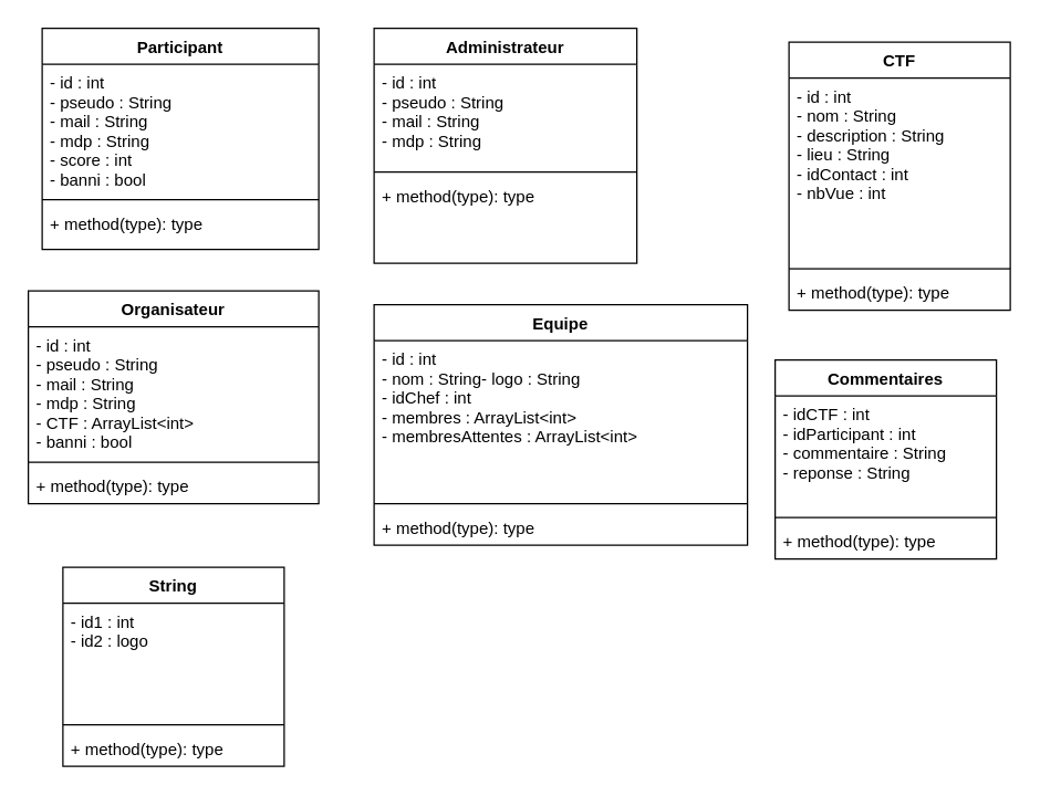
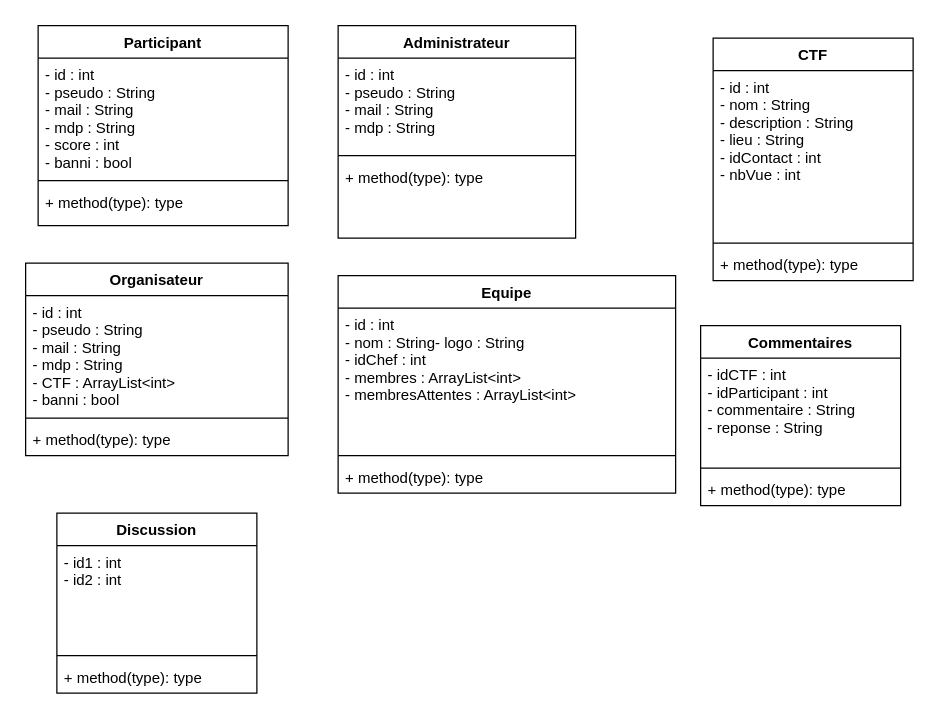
- <mxCell id="26" value="String" style="swimlane;fontStyle=1;align=center;verticalAlign=top;childLayout=stackLayout;horizontal=1;startSize=26;horizontalStack=0;resizeParent=1;resizeParentMax=0;resizeLast=0;collapsible=1;marginBottom=0;" vertex="1" parent="1"><mxGeometry x="45" y="410" width="160" height="144" as="geometry" /></mxCell>
+ <mxCell id="26" value="Discussion" style="swimlane;fontStyle=1;align=center;verticalAlign=top;childLayout=stackLayout;horizontal=1;startSize=26;horizontalStack=0;resizeParent=1;resizeParentMax=0;resizeLast=0;collapsible=1;marginBottom=0;" vertex="1" parent="1"><mxGeometry x="45" y="410" width="160" height="144" as="geometry" /></mxCell>
- <mxCell id="27" value="- id1 : int&#10;- id2 : logo&#10;" style="text;strokeColor=none;fillColor=none;align=left;verticalAlign=top;spacingLeft=4;spacingRight=4;overflow=hidden;rotatable=0;points=[[0,0.5],[1,0.5]];portConstraint=eastwest;" vertex="1" parent="26"><mxGeometry y="26" width="160" height="84" as="geometry" /></mxCell>
+ <mxCell id="27" value="- id1 : int&#10;- id2 : int&#10;" style="text;strokeColor=none;fillColor=none;align=left;verticalAlign=top;spacingLeft=4;spacingRight=4;overflow=hidden;rotatable=0;points=[[0,0.5],[1,0.5]];portConstraint=eastwest;" vertex="1" parent="26"><mxGeometry y="26" width="160" height="84" as="geometry" /></mxCell>
